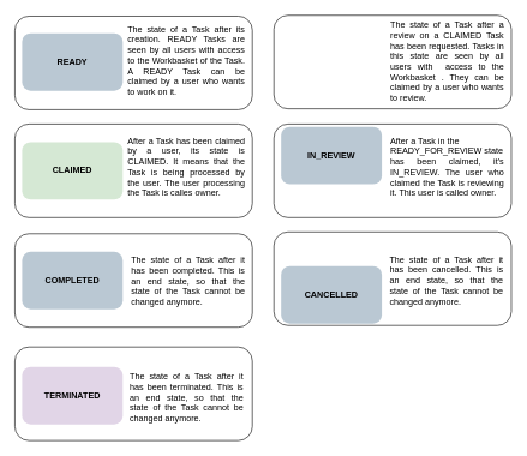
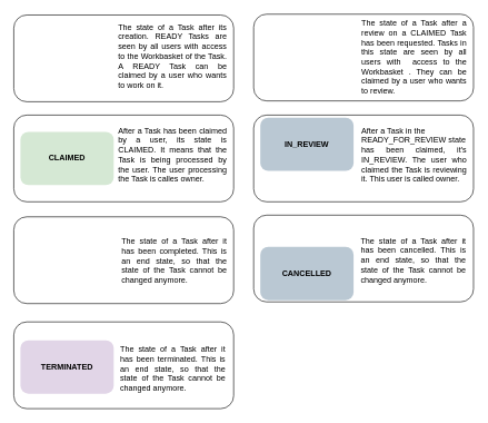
- <mxCell id="10" value="&lt;b&gt;READY&lt;/b&gt;" style="rounded=1;whiteSpace=wrap;html=1;fillColor=#bac8d3;strokeColor=none;" parent="1" vertex="1"><mxGeometry x="30" y="45.75" width="140" height="80" as="geometry" /></mxCell>
- <mxCell id="12" value="&lt;b&gt;COMPLETED&lt;/b&gt;" style="rounded=1;whiteSpace=wrap;html=1;fillColor=#bac8d3;strokeColor=none;" parent="1" vertex="1"><mxGeometry x="30" y="349.5" width="140" height="80" as="geometry" /></mxCell>
